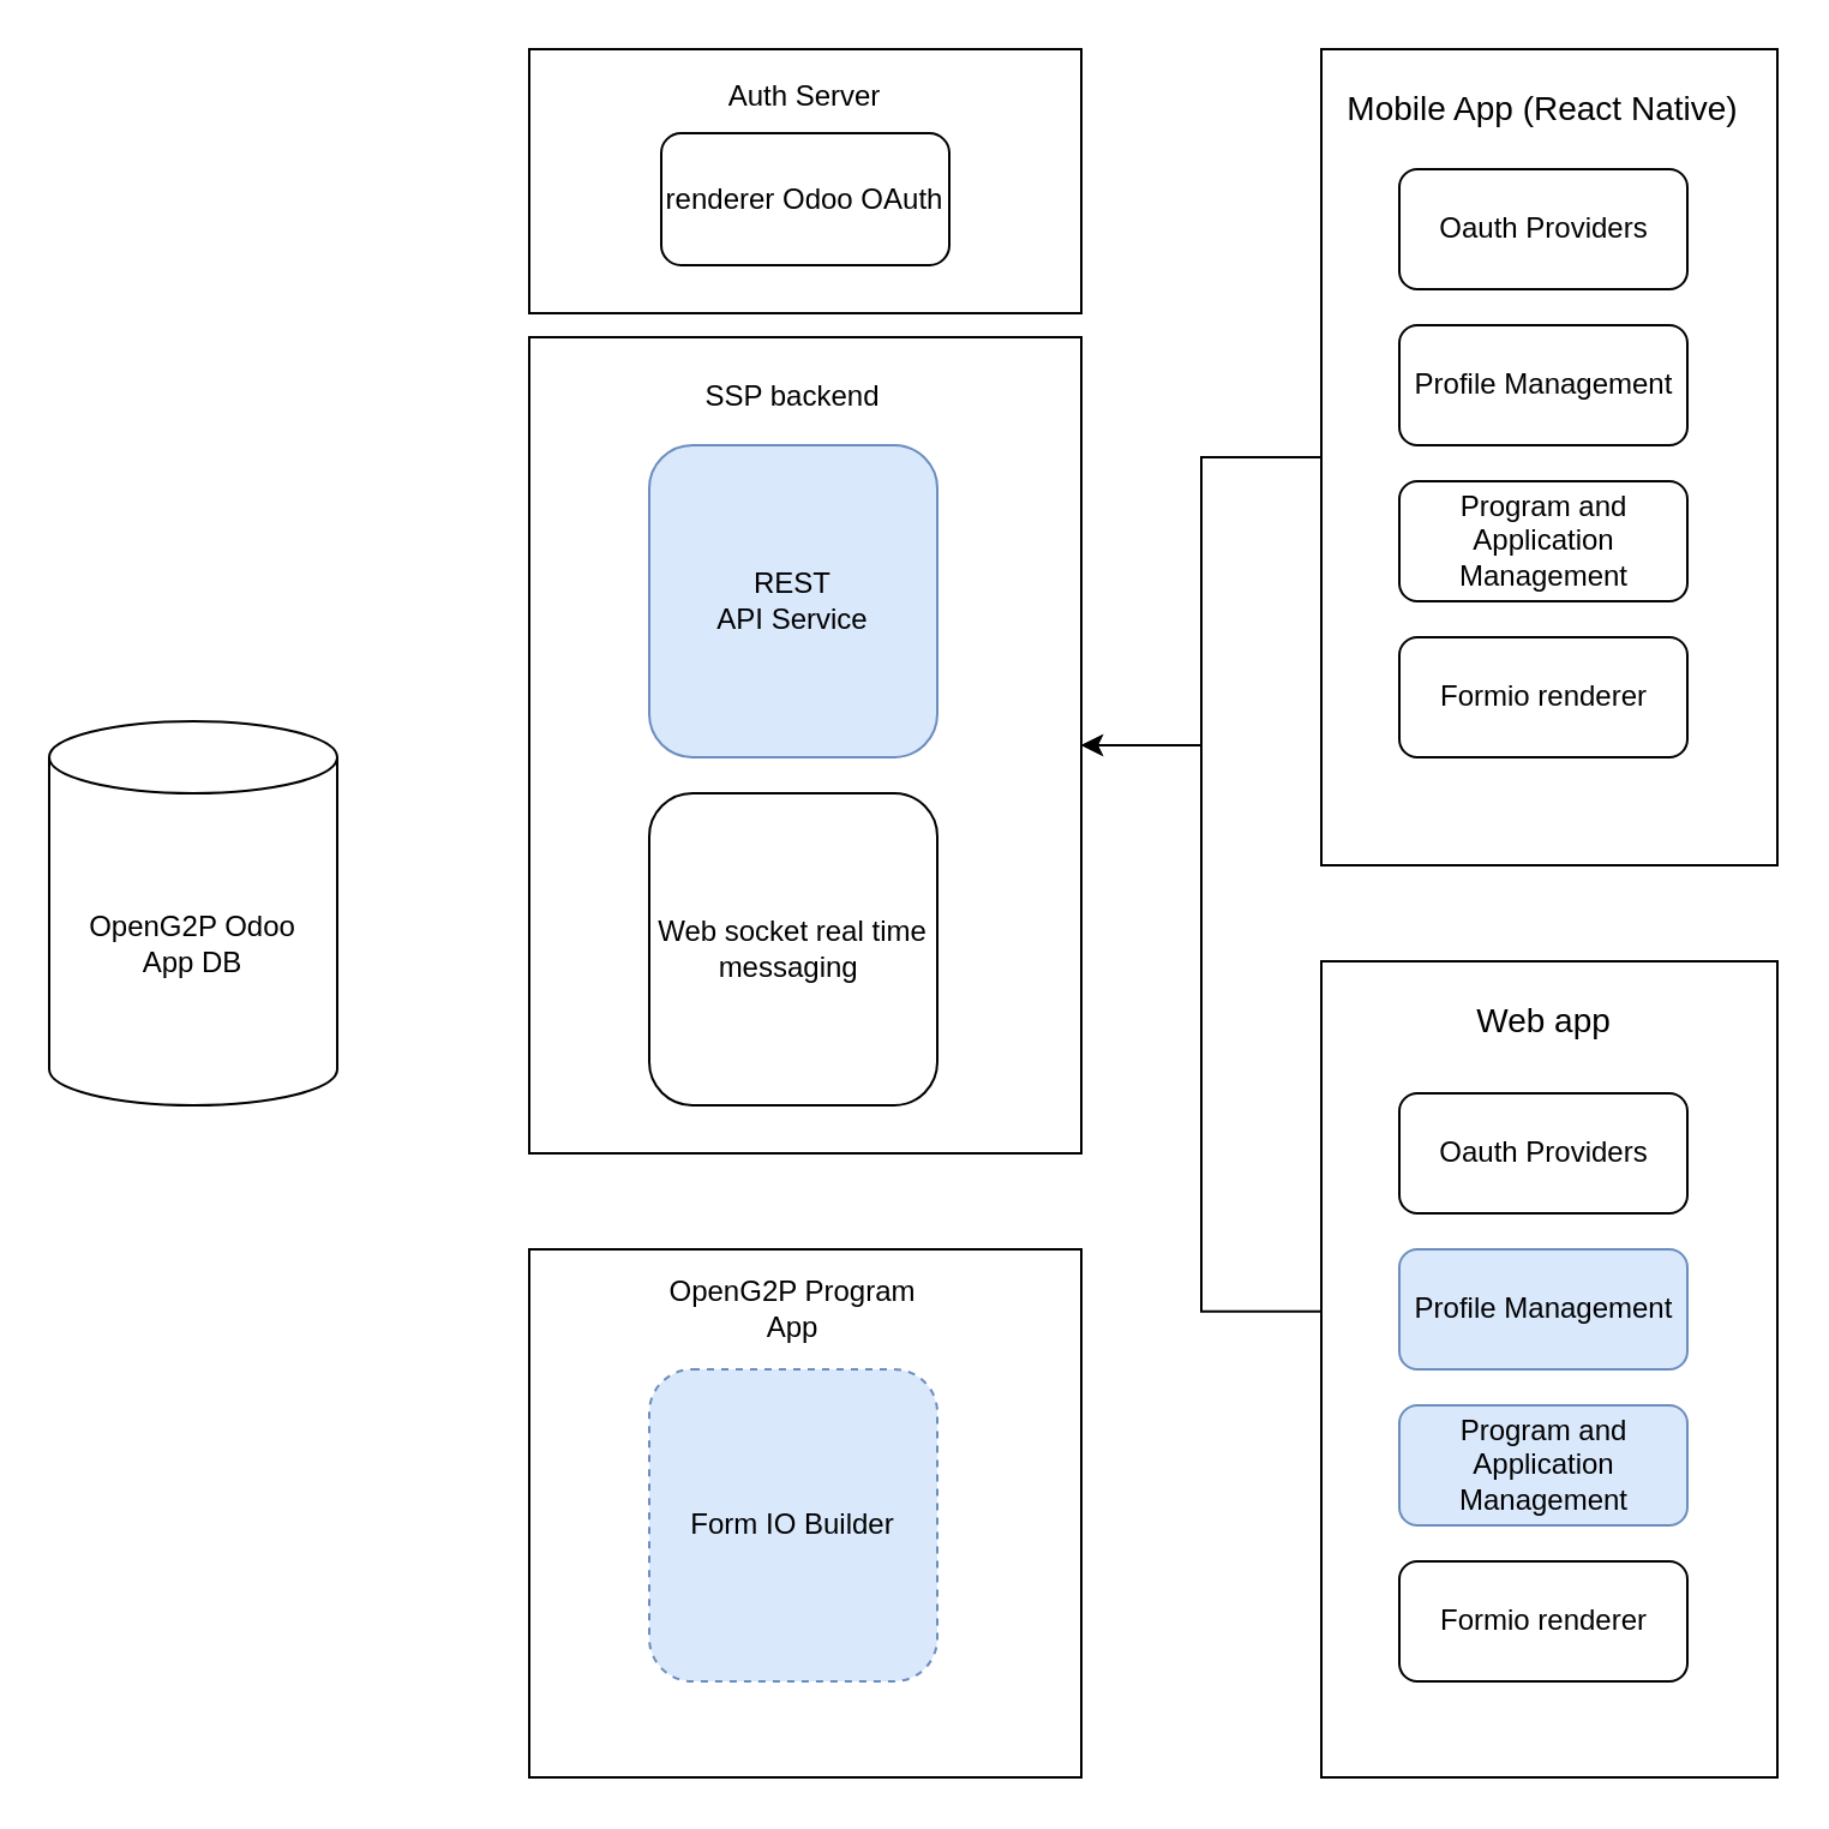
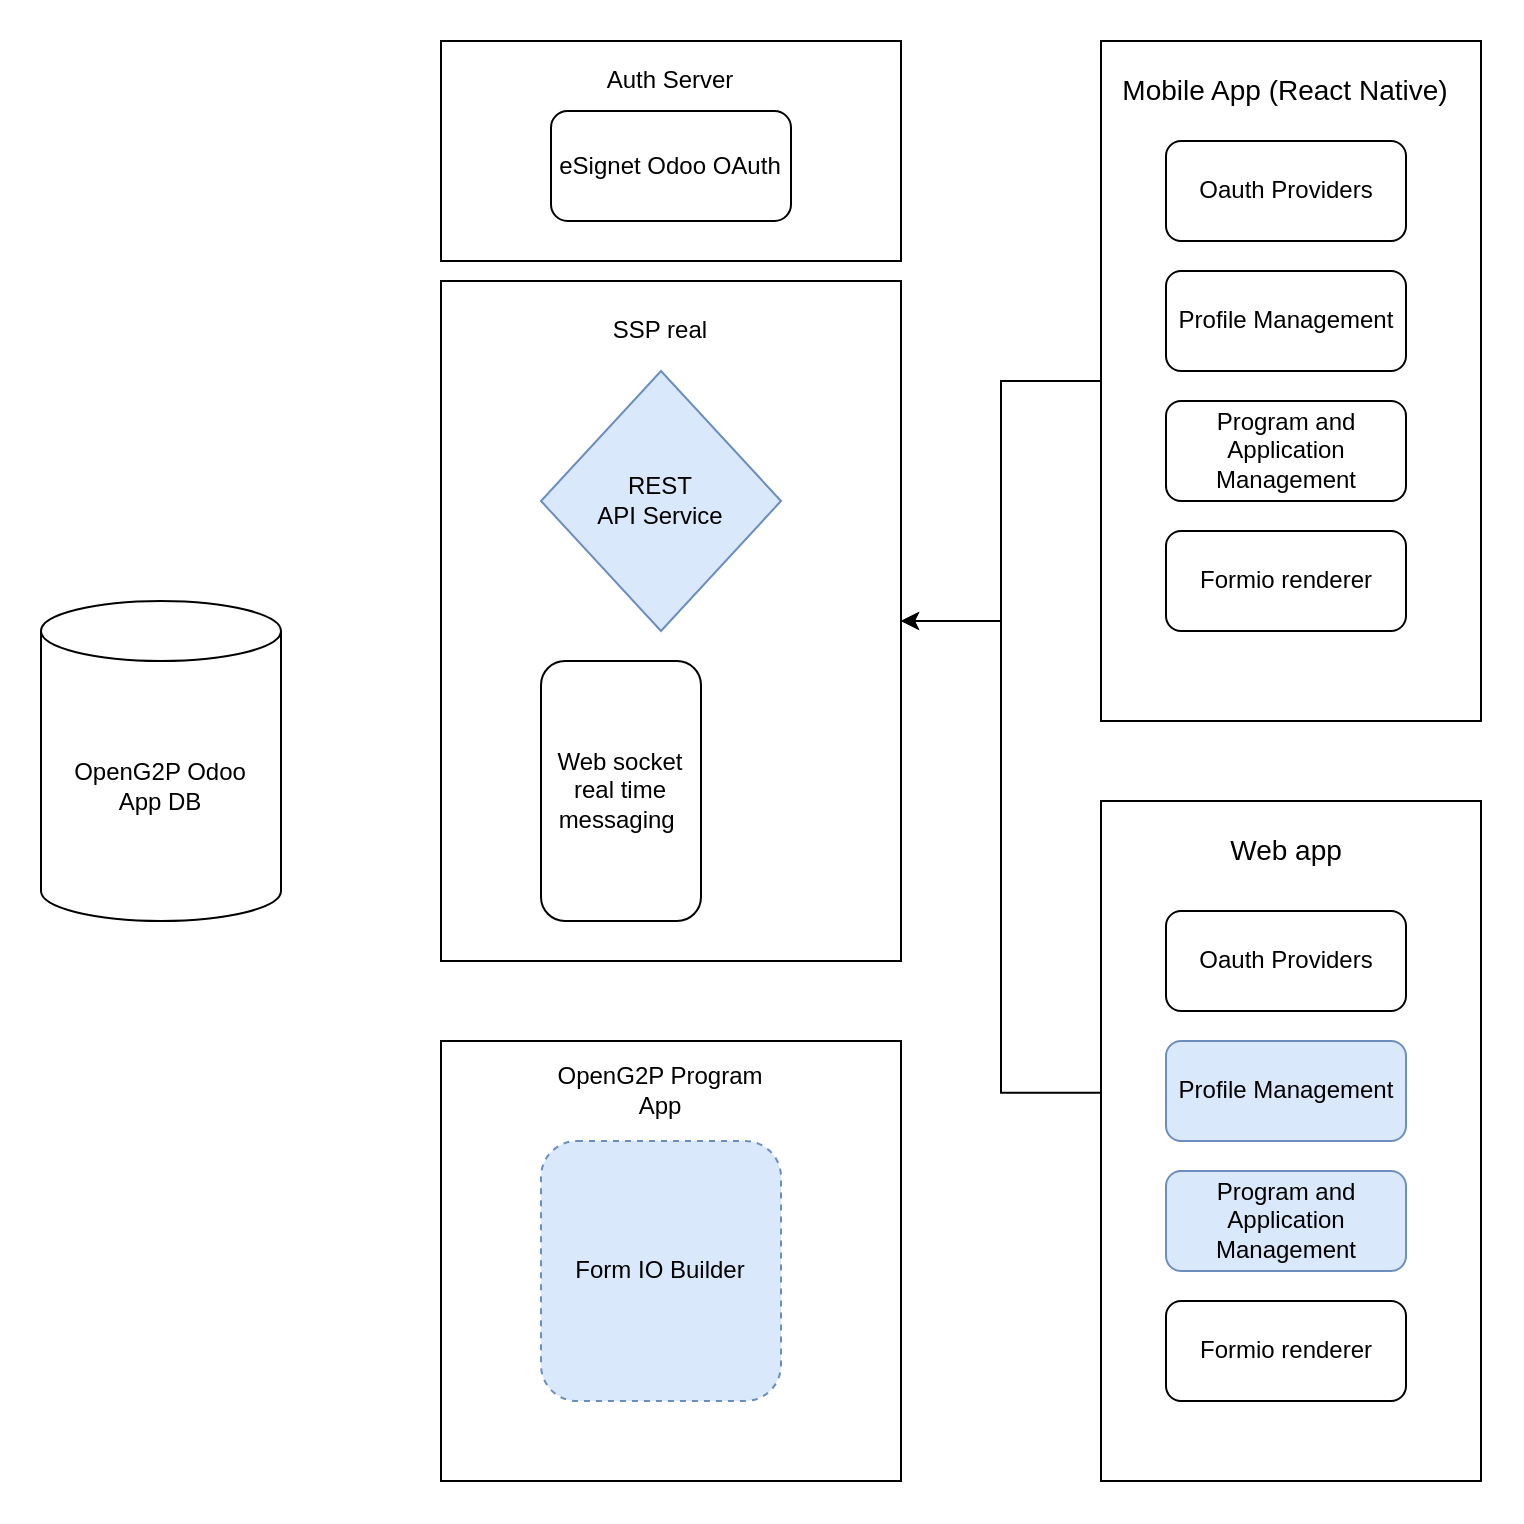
- <mxCell id="17" value="renderer Odoo OAuth" style="rounded=1;whiteSpace=wrap;html=1;" vertex="1" parent="1"><mxGeometry x="275" y="55" width="120" height="55" as="geometry" /></mxCell>
+ <mxCell id="17" value="eSignet Odoo OAuth" style="rounded=1;whiteSpace=wrap;html=1;" vertex="1" parent="1"><mxGeometry x="275" y="55" width="120" height="55" as="geometry" /></mxCell>
- <mxCell id="12" value="SSP backend" style="text;html=1;strokeColor=none;fillColor=none;align=center;verticalAlign=middle;whiteSpace=wrap;rounded=0;" vertex="1" parent="1"><mxGeometry x="290" y="150" width="80" height="30" as="geometry" /></mxCell>
+ <mxCell id="12" value="SSP real" style="text;html=1;strokeColor=none;fillColor=none;align=center;verticalAlign=middle;whiteSpace=wrap;rounded=0;" vertex="1" parent="1"><mxGeometry x="290" y="150" width="80" height="30" as="geometry" /></mxCell>
- <mxCell id="7" value="REST &lt;br&gt;API Service" style="rounded=1;whiteSpace=wrap;html=1;fillColor=#dae8fc;strokeColor=#6c8ebf;" parent="1" vertex="1"><mxGeometry x="270" y="185" width="120" height="130" as="geometry" /></mxCell>
+ <mxCell id="7" value="REST &lt;br&gt;API Service" style="rhombus;whiteSpace=wrap;html=1;fillColor=#dae8fc;strokeColor=#6c8ebf;" parent="1" vertex="1"><mxGeometry x="270" y="185" width="120" height="130" as="geometry" /></mxCell>
- <mxCell id="8" value="Web socket real time messaging&amp;nbsp;" style="rounded=1;whiteSpace=wrap;html=1;" parent="1" vertex="1"><mxGeometry x="270" y="330" width="120" height="130" as="geometry" /></mxCell>
+ <mxCell id="8" value="Web socket real time messaging&amp;nbsp;" style="rounded=1;whiteSpace=wrap;html=1;" parent="1" vertex="1"><mxGeometry x="270" y="330" width="80" height="130" as="geometry" /></mxCell>
